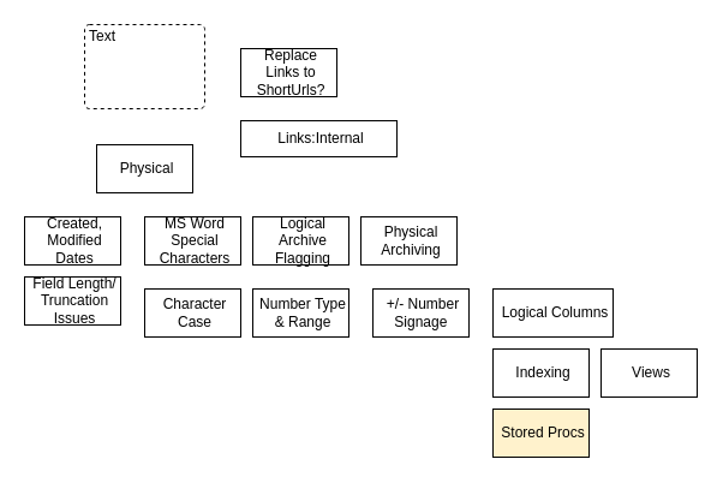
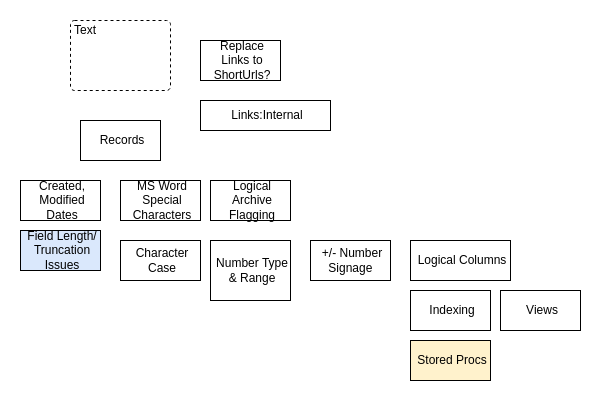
- <mxCell id="3" value="Physical" style="rounded=0;whiteSpace=wrap;html=1;spacingBottom=0;spacingLeft=4;" vertex="1" parent="1"><mxGeometry x="80" y="120" width="80" height="40" as="geometry" /></mxCell>
+ <mxCell id="3" value="Records" style="rounded=0;whiteSpace=wrap;html=1;spacingBottom=0;spacingLeft=4;" vertex="1" parent="1"><mxGeometry x="80" y="120" width="80" height="40" as="geometry" /></mxCell>
- <mxCell id="9" value="Physical Archiving" style="rounded=0;whiteSpace=wrap;html=1;spacingBottom=0;spacingLeft=4;" vertex="1" parent="1"><mxGeometry x="300" y="180" width="80" height="40" as="geometry" /></mxCell>
- <mxCell id="10" value="Field Length/ Truncation Issues" style="rounded=0;whiteSpace=wrap;html=1;spacingBottom=0;spacingLeft=4;" vertex="1" parent="1"><mxGeometry x="20" y="230" width="80" height="40" as="geometry" /></mxCell>
+ <mxCell id="10" value="Field Length/ Truncation Issues" style="rounded=0;whiteSpace=wrap;html=1;spacingBottom=0;spacingLeft=4;fillColor=#dae8fc;" vertex="1" parent="1"><mxGeometry x="20" y="230" width="80" height="40" as="geometry" /></mxCell>
- <mxCell id="12" value="Number Type &amp;amp; Range" style="rounded=0;whiteSpace=wrap;html=1;spacingBottom=0;spacingLeft=4;" vertex="1" parent="1"><mxGeometry x="210" y="240" width="80" height="40" as="geometry" /></mxCell>
+ <mxCell id="12" value="Number Type &amp;amp; Range" style="rounded=0;whiteSpace=wrap;html=1;spacingBottom=0;spacingLeft=4;" vertex="1" parent="1"><mxGeometry x="210" y="240" width="80" height="60" as="geometry" /></mxCell>
